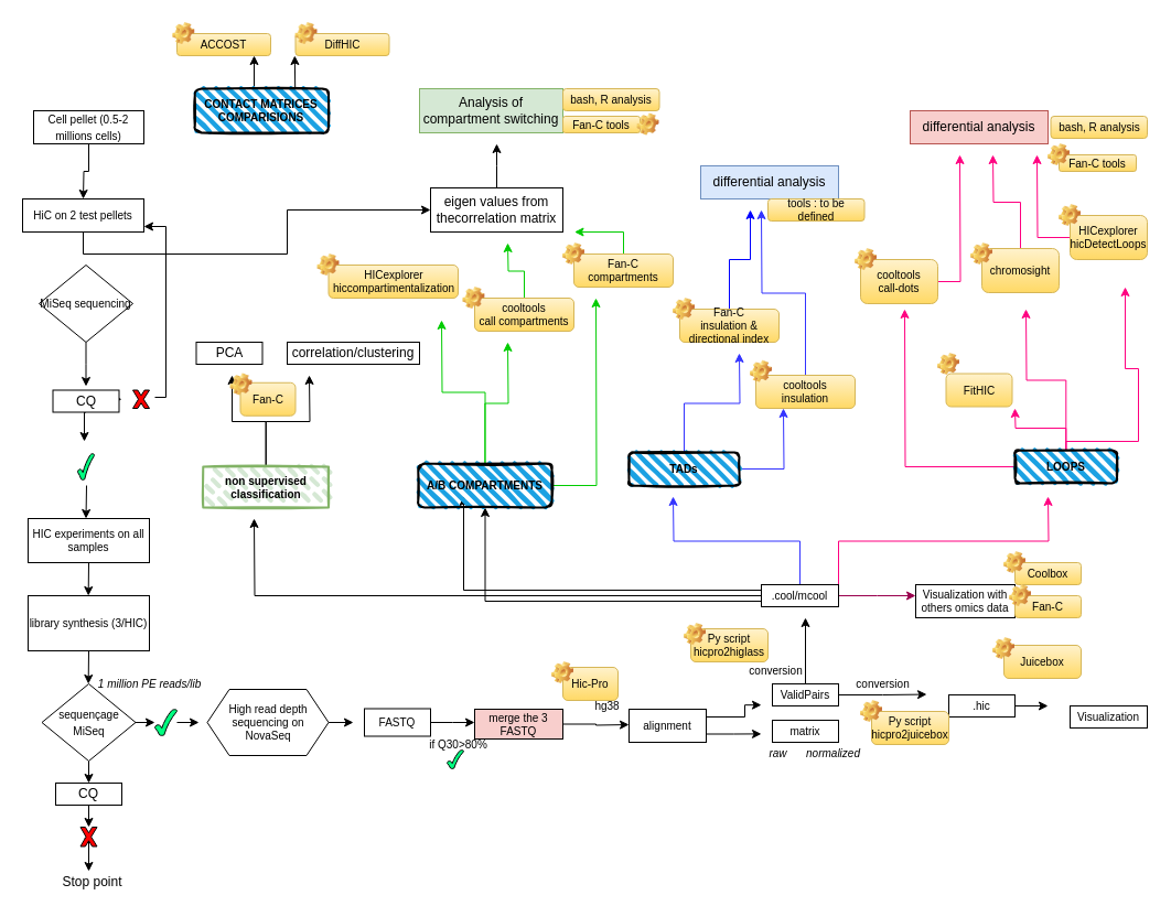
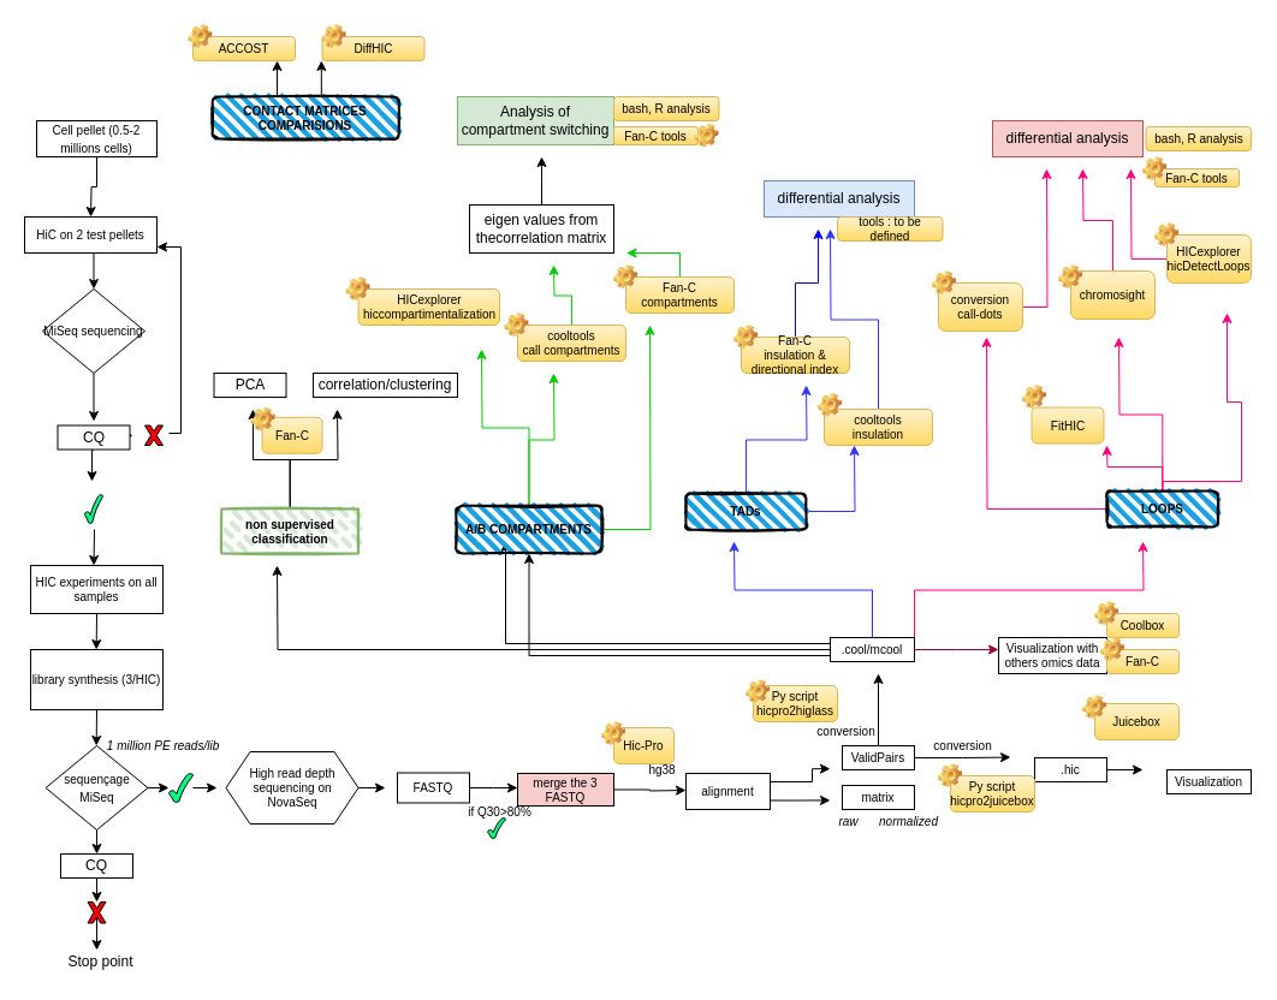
- <mxCell id="71" value="&lt;div&gt;CONTACT MATRICES &lt;br&gt;&lt;/div&gt;&lt;div&gt;COMPARISIONS&lt;br&gt;&lt;/div&gt;" style="rounded=1;whiteSpace=wrap;html=1;strokeWidth=2;fillWeight=4;hachureGap=8;hachureAngle=45;fillColor=#1ba1e2;sketch=1;shadow=0;glass=0;labelBackgroundColor=none;fontSize=10;fontColor=#000000;fontStyle=1" parent="1" vertex="1"><mxGeometry x="176.25" y="80" width="121.25" height="40" as="geometry" /></mxCell>
+ <mxCell id="71" value="&lt;div&gt;CONTACT MATRICES &lt;br&gt;&lt;/div&gt;&lt;div&gt;COMPARISIONS&lt;br&gt;&lt;/div&gt;" style="rounded=1;whiteSpace=wrap;html=1;strokeWidth=2;fillWeight=4;hachureGap=8;hachureAngle=45;fillColor=#1ba1e2;sketch=1;shadow=0;glass=0;labelBackgroundColor=none;fontSize=10;fontColor=#000000;fontStyle=1" parent="1" vertex="1"><mxGeometry x="176.25" y="80" width="155" height="35" as="geometry" /></mxCell>
- <mxCell id="4" style="edgeStyle=orthogonalEdgeStyle;rounded=0;orthogonalLoop=1;jettySize=auto;html=1;exitX=0.5;exitY=1;exitDx=0;exitDy=0;" parent="1" source="5" target="90" edge="1"><mxGeometry relative="1" as="geometry" /></mxCell>
+ <mxCell id="4" style="edgeStyle=orthogonalEdgeStyle;rounded=0;orthogonalLoop=1;jettySize=auto;html=1;exitX=0.5;exitY=1;exitDx=0;exitDy=0;entryX=0.5;entryY=0;entryDx=0;entryDy=0;" parent="1" source="5" target="8" edge="1"><mxGeometry relative="1" as="geometry" /></mxCell>
- <mxCell id="102" value="&lt;div&gt;cooltools&lt;/div&gt;&lt;div&gt; call-dots&lt;/div&gt;" style="rounded=1;whiteSpace=wrap;html=1;shadow=0;glass=0;labelBackgroundColor=none;sketch=0;fontSize=10;strokeColor=#d6b656;fillColor=#fff2cc;gradientColor=#ffd966;" parent="1" vertex="1"><mxGeometry x="780" y="235" width="70" height="40" as="geometry" /></mxCell>
+ <mxCell id="102" value="&lt;div&gt;conversion&lt;/div&gt;&lt;div&gt; call-dots&lt;/div&gt;" style="rounded=1;whiteSpace=wrap;html=1;shadow=0;glass=0;labelBackgroundColor=none;sketch=0;fontSize=10;strokeColor=#d6b656;fillColor=#fff2cc;gradientColor=#ffd966;" parent="1" vertex="1"><mxGeometry x="780" y="235" width="70" height="40" as="geometry" /></mxCell>
